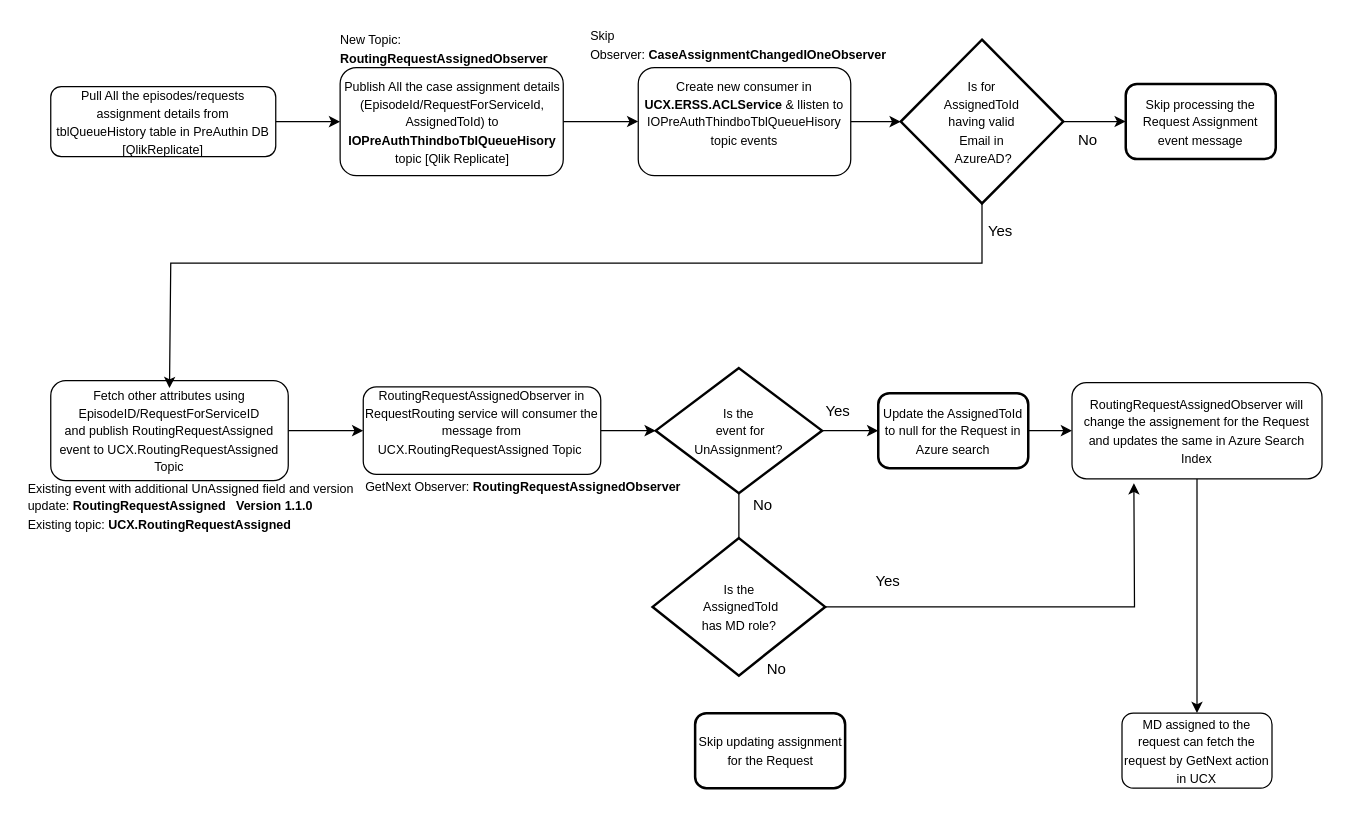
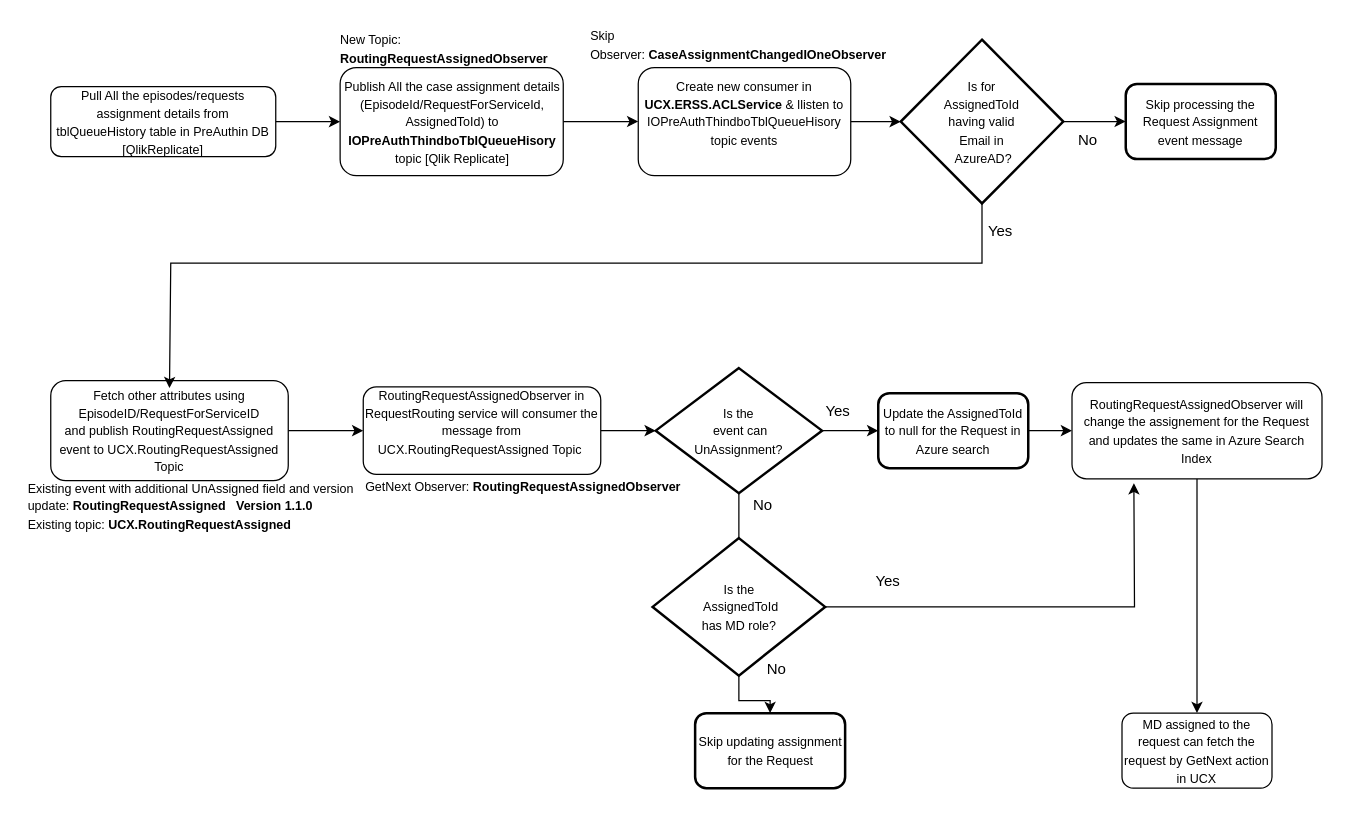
- <mxCell id="24" value="&lt;font style=&quot;font-size: 10px;&quot;&gt;Is the&lt;br&gt;&amp;nbsp;event for &lt;br&gt;UnAssignment?&lt;/font&gt;" style="strokeWidth=2;html=1;shape=mxgraph.flowchart.decision;whiteSpace=wrap;" parent="1" vertex="1"><mxGeometry x="524" y="294" width="133" height="100" as="geometry" /></mxCell>
+ <mxCell id="24" value="&lt;font style=&quot;font-size: 10px;&quot;&gt;Is the&lt;br&gt;&amp;nbsp;event can &lt;br&gt;UnAssignment?&lt;/font&gt;" style="strokeWidth=2;html=1;shape=mxgraph.flowchart.decision;whiteSpace=wrap;" parent="1" vertex="1"><mxGeometry x="524" y="294" width="133" height="100" as="geometry" /></mxCell>
+ <mxCell id="26" value="" style="edgeStyle=orthogonalEdgeStyle;rounded=0;orthogonalLoop=1;jettySize=auto;html=1;" parent="1" source="27" target="31" edge="1"><mxGeometry relative="1" as="geometry" /></mxCell>
